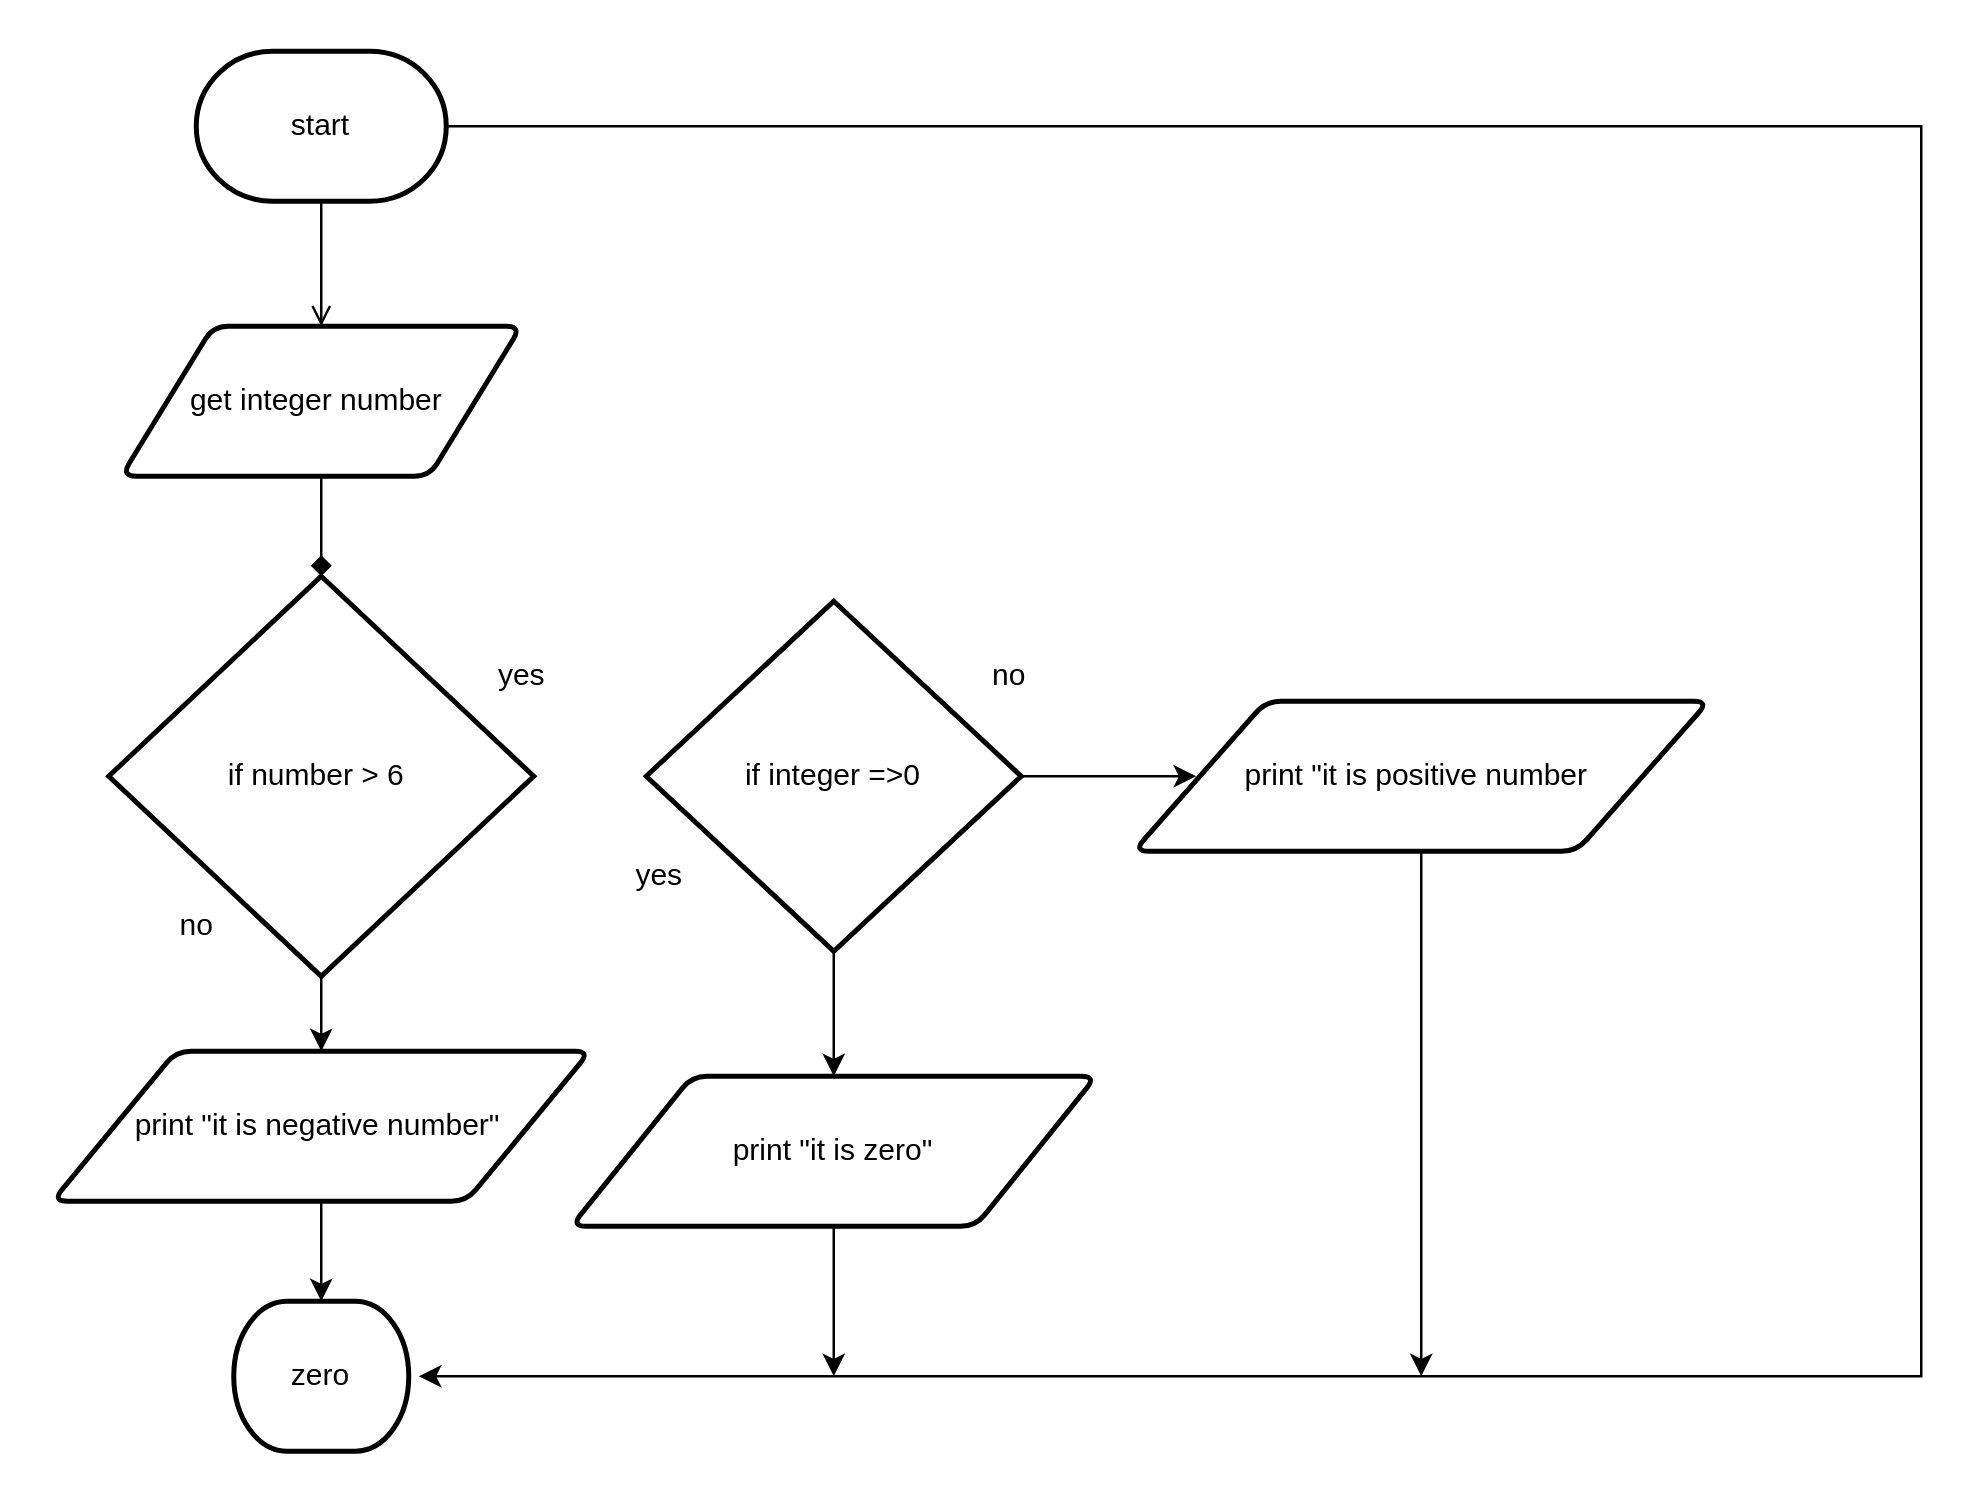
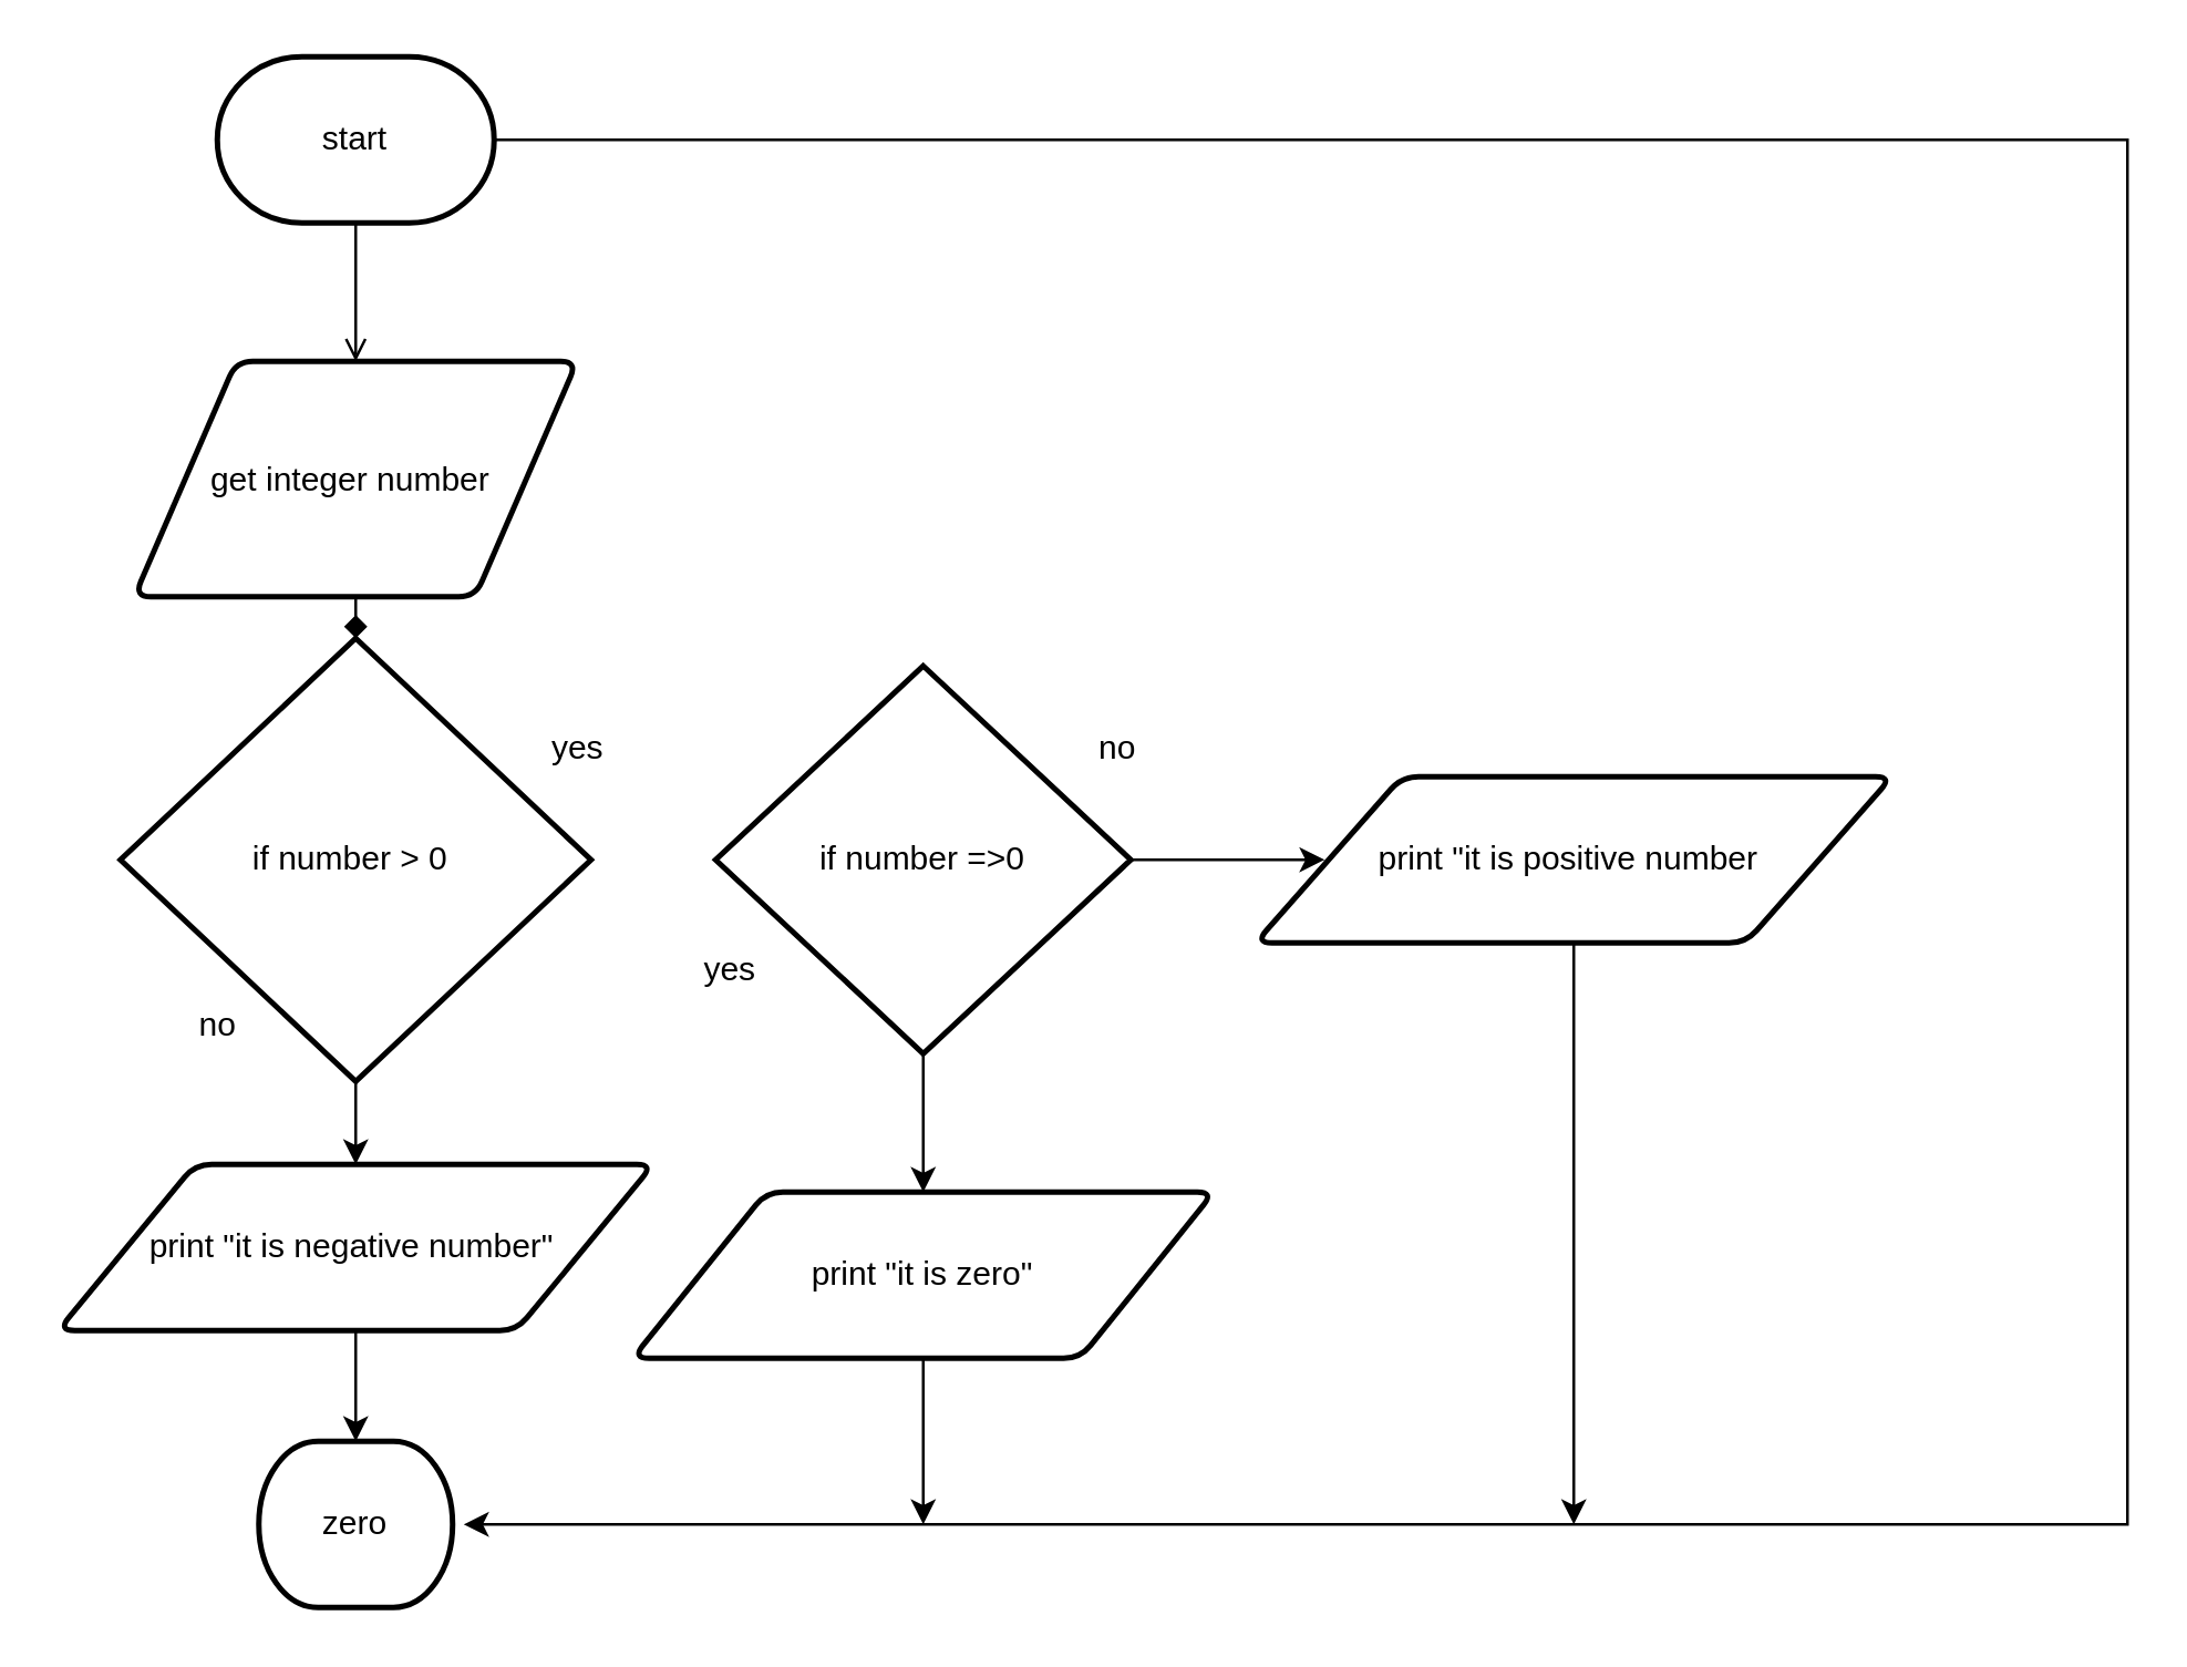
- <mxCell id="6" value="get integer number&amp;nbsp;" style="shape=parallelogram;html=1;strokeWidth=2;perimeter=parallelogramPerimeter;whiteSpace=wrap;rounded=1;arcSize=12;size=0.23;" vertex="1" parent="1"><mxGeometry x="48" y="130" width="160" height="60" as="geometry" /></mxCell>
+ <mxCell id="6" value="get integer number&amp;nbsp;" style="shape=parallelogram;html=1;strokeWidth=2;perimeter=parallelogramPerimeter;whiteSpace=wrap;rounded=1;arcSize=12;size=0.23;" vertex="1" parent="1"><mxGeometry x="48" y="130" width="160" height="85" as="geometry" /></mxCell>
- <mxCell id="8" value="if number &amp;gt; 6&amp;nbsp;" style="strokeWidth=2;html=1;shape=mxgraph.flowchart.decision;whiteSpace=wrap;" vertex="1" parent="1"><mxGeometry x="43" y="230" width="170" height="160" as="geometry" /></mxCell>
+ <mxCell id="8" value="if number &amp;gt; 0&amp;nbsp;" style="strokeWidth=2;html=1;shape=mxgraph.flowchart.decision;whiteSpace=wrap;" vertex="1" parent="1"><mxGeometry x="43" y="230" width="170" height="160" as="geometry" /></mxCell>
- <mxCell id="16" value="if integer =&amp;gt;0" style="strokeWidth=2;html=1;shape=mxgraph.flowchart.decision;whiteSpace=wrap;" vertex="1" parent="1"><mxGeometry x="258" y="240" width="150" height="140" as="geometry" /></mxCell>
+ <mxCell id="16" value="if number =&amp;gt;0" style="strokeWidth=2;html=1;shape=mxgraph.flowchart.decision;whiteSpace=wrap;" vertex="1" parent="1"><mxGeometry x="258" y="240" width="150" height="140" as="geometry" /></mxCell>
